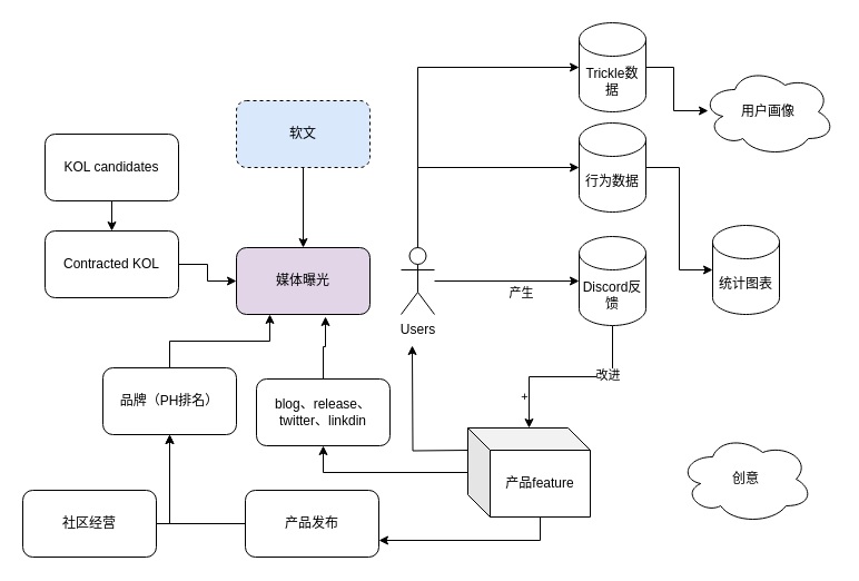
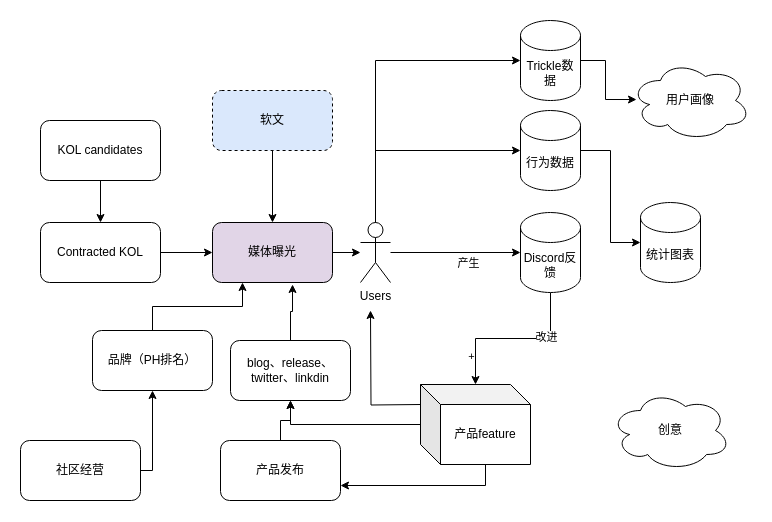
- <mxCell id="18" value="Contracted KOL" style="rounded=1;whiteSpace=wrap;html=1;" vertex="1" parent="1"><mxGeometry x="40" y="207" width="120" height="60" as="geometry" /></mxCell>
+ <mxCell id="18" value="Contracted KOL" style="rounded=1;whiteSpace=wrap;html=1;" vertex="1" parent="1"><mxGeometry x="40" y="222" width="120" height="60" as="geometry" /></mxCell>
+ <mxCell id="3" style="edgeStyle=orthogonalEdgeStyle;rounded=0;orthogonalLoop=1;jettySize=auto;html=1;" edge="1" parent="1" source="4" target="2"><mxGeometry relative="1" as="geometry" /></mxCell>
- <mxCell id="31" style="edgeStyle=orthogonalEdgeStyle;rounded=0;orthogonalLoop=1;jettySize=auto;html=1;entryX=0.5;entryY=1;entryDx=0;entryDy=0;" edge="1" parent="1" source="32" target="20"><mxGeometry relative="1" as="geometry" /></mxCell>
+ <mxCell id="31" style="edgeStyle=orthogonalEdgeStyle;rounded=0;orthogonalLoop=1;jettySize=auto;html=1;" edge="1" parent="1" source="32" target="36"><mxGeometry relative="1" as="geometry" /></mxCell>
